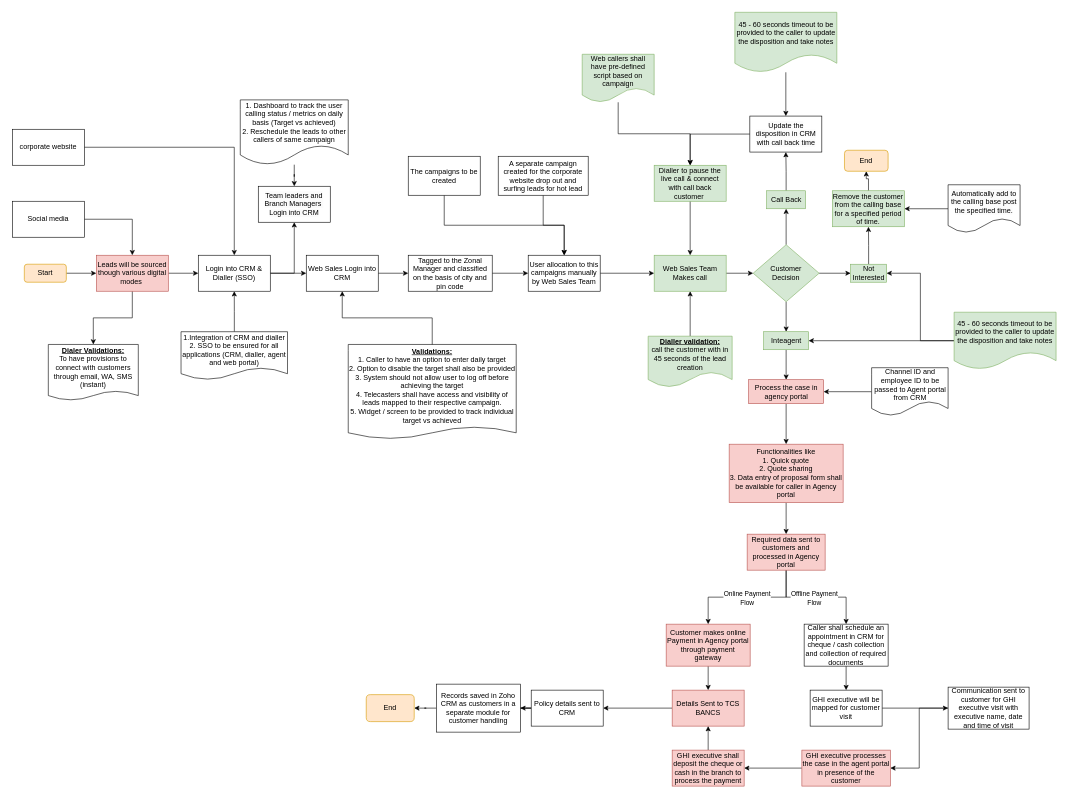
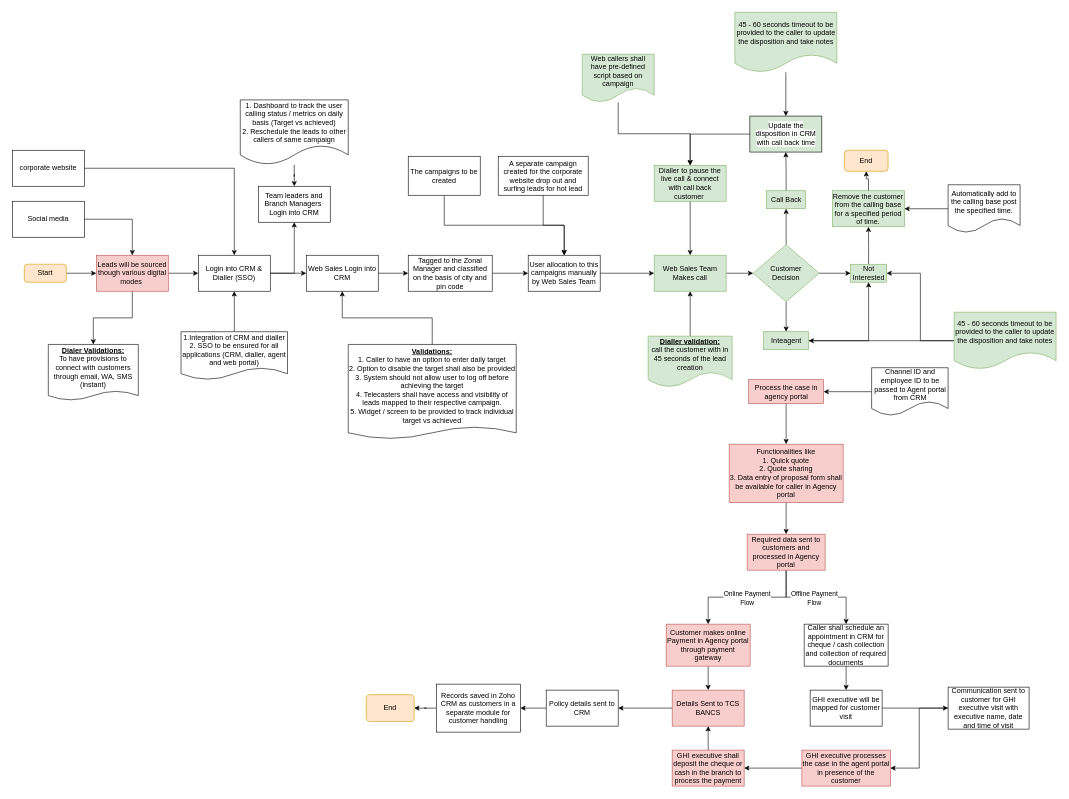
- <mxCell id="75" value="&lt;meta charset=&quot;utf-8&quot;&gt;&lt;span style=&quot;color: rgb(0, 0, 0); font-family: Helvetica; font-size: 12px; font-style: normal; font-variant-ligatures: normal; font-variant-caps: normal; font-weight: 400; letter-spacing: normal; orphans: 2; text-align: center; text-indent: 0px; text-transform: none; widows: 2; word-spacing: 0px; -webkit-text-stroke-width: 0px; white-space: normal; background-color: rgb(251, 251, 251); text-decoration-thickness: initial; text-decoration-style: initial; text-decoration-color: initial; display: inline !important; float: none;&quot;&gt;Update the disposition in CRM with call back time&lt;/span&gt;" style="rounded=0;whiteSpace=wrap;html=1;" parent="1" vertex="1"><mxGeometry x="1249.5" y="193" width="120" height="60" as="geometry" /></mxCell>
+ <mxCell id="75" value="&lt;meta charset=&quot;utf-8&quot;&gt;&lt;span style=&quot;color: rgb(0, 0, 0); font-family: Helvetica; font-size: 12px; font-style: normal; font-variant-ligatures: normal; font-variant-caps: normal; font-weight: 400; letter-spacing: normal; orphans: 2; text-align: center; text-indent: 0px; text-transform: none; widows: 2; word-spacing: 0px; -webkit-text-stroke-width: 0px; white-space: normal; background-color: rgb(251, 251, 251); text-decoration-thickness: initial; text-decoration-style: initial; text-decoration-color: initial; display: inline !important; float: none;&quot;&gt;Update the disposition in CRM with call back time&lt;/span&gt;" style="rounded=0;whiteSpace=wrap;html=1;fillColor=#d5e8d4;" parent="1" vertex="1"><mxGeometry x="1249.5" y="193" width="120" height="60" as="geometry" /></mxCell>
- <mxCell id="8" value="corporate website" style="rounded=0;whiteSpace=wrap;html=1;" parent="1" vertex="1"><mxGeometry x="20" y="215" width="120" height="60" as="geometry" /></mxCell>
+ <mxCell id="8" value="corporate website" style="rounded=0;whiteSpace=wrap;html=1;" parent="1" vertex="1"><mxGeometry x="20" y="250" width="120" height="60" as="geometry" /></mxCell>
- <mxCell id="31" style="edgeStyle=orthogonalEdgeStyle;rounded=0;orthogonalLoop=1;jettySize=auto;html=1;entryX=0.5;entryY=0;entryDx=0;entryDy=0;" parent="1" source="32" target="36" edge="1"><mxGeometry relative="1" as="geometry"><mxPoint x="1280" y="610" as="targetPoint" /></mxGeometry></mxCell>
+ <mxCell id="31" style="edgeStyle=orthogonalEdgeStyle;rounded=0;orthogonalLoop=1;jettySize=auto;html=1;" parent="1" source="32" target="28" edge="1"><mxGeometry relative="1" as="geometry"><mxPoint x="1280" y="610" as="targetPoint" /></mxGeometry></mxCell>
- <mxCell id="44" value="Policy details sent to CRM" style="whiteSpace=wrap;html=1;" parent="1" vertex="1"><mxGeometry x="885" y="1150" width="120" height="60" as="geometry" /></mxCell>
+ <mxCell id="44" value="Policy details sent to CRM" style="whiteSpace=wrap;html=1;" parent="1" vertex="1"><mxGeometry x="910" y="1150" width="120" height="60" as="geometry" /></mxCell>
